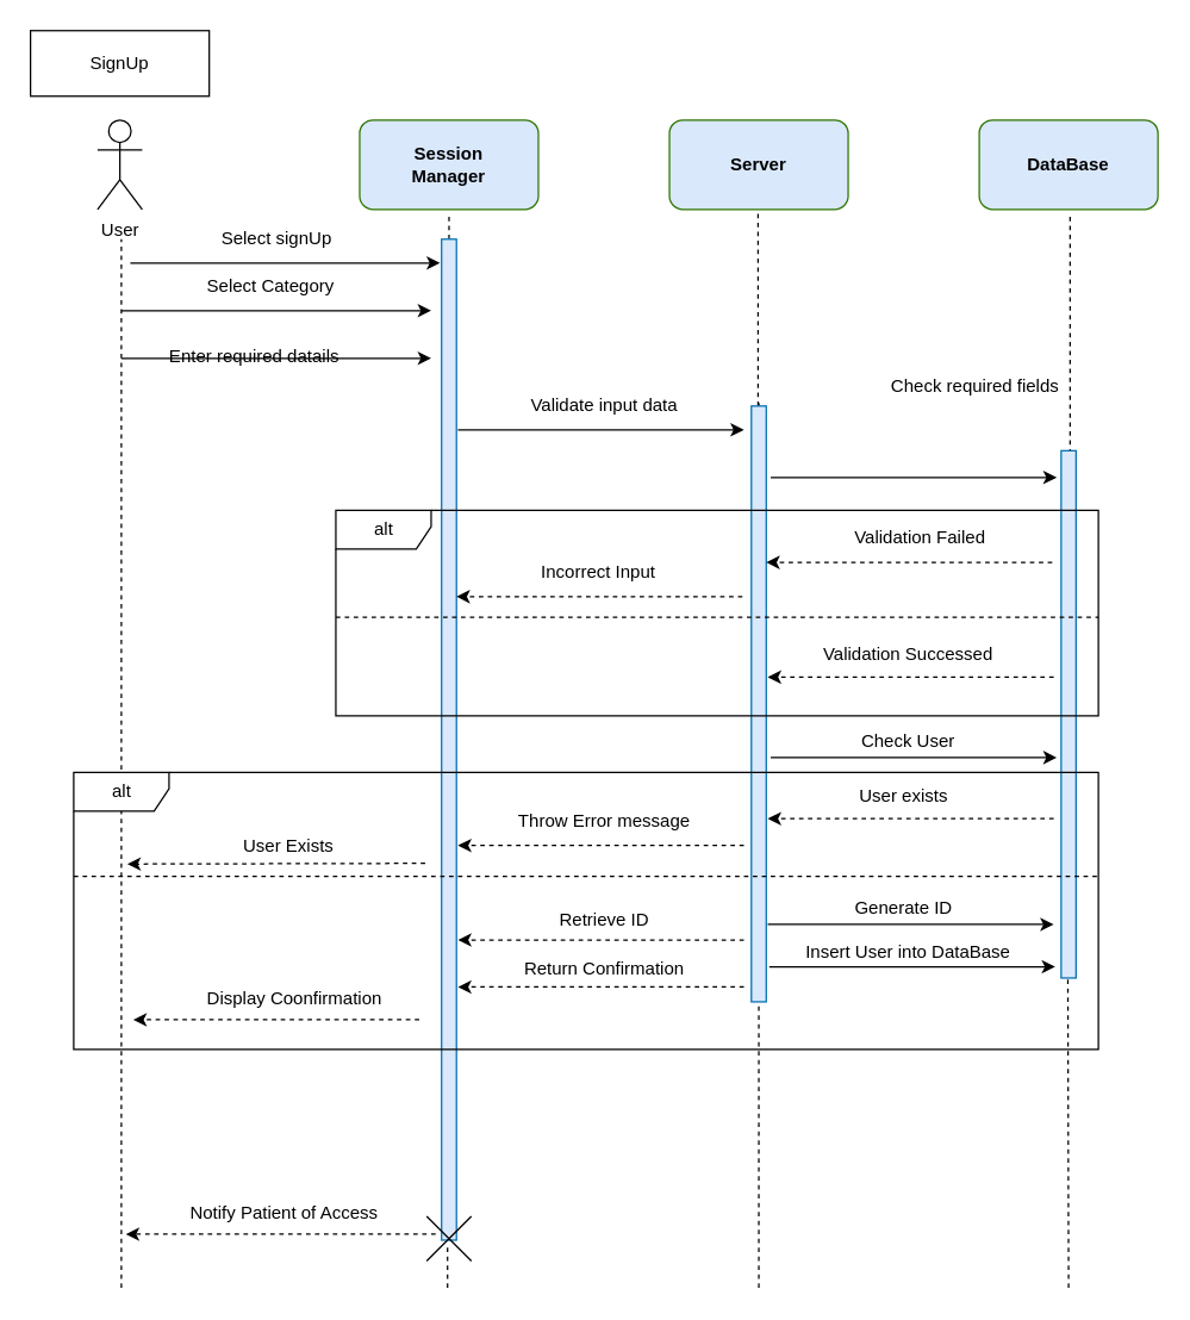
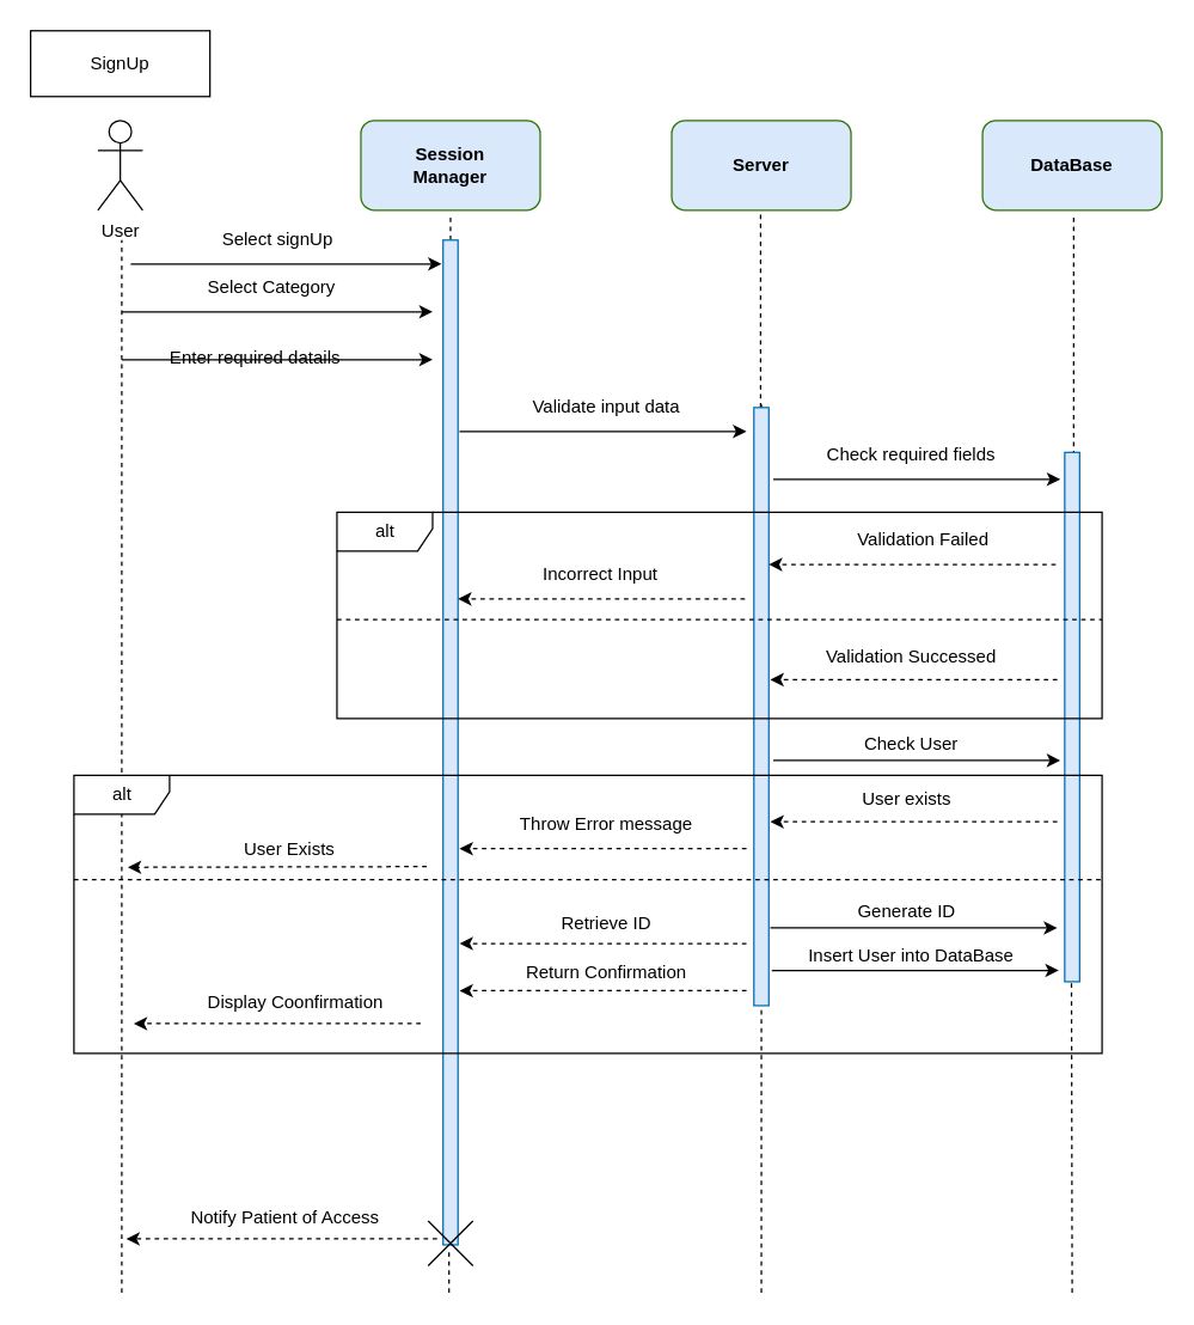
- <mxCell id="25" value="Check required fields" style="text;html=1;align=center;verticalAlign=middle;resizable=0;points=[];autosize=1;strokeColor=none;fillColor=none;" parent="1" vertex="1"><mxGeometry x="582" y="243" width="144" height="32" as="geometry" /></mxCell>
+ <mxCell id="25" value="Check required fields" style="text;html=1;align=center;verticalAlign=middle;resizable=0;points=[];autosize=1;strokeColor=none;fillColor=none;" parent="1" vertex="1"><mxGeometry x="537" y="288" width="144" height="32" as="geometry" /></mxCell>
